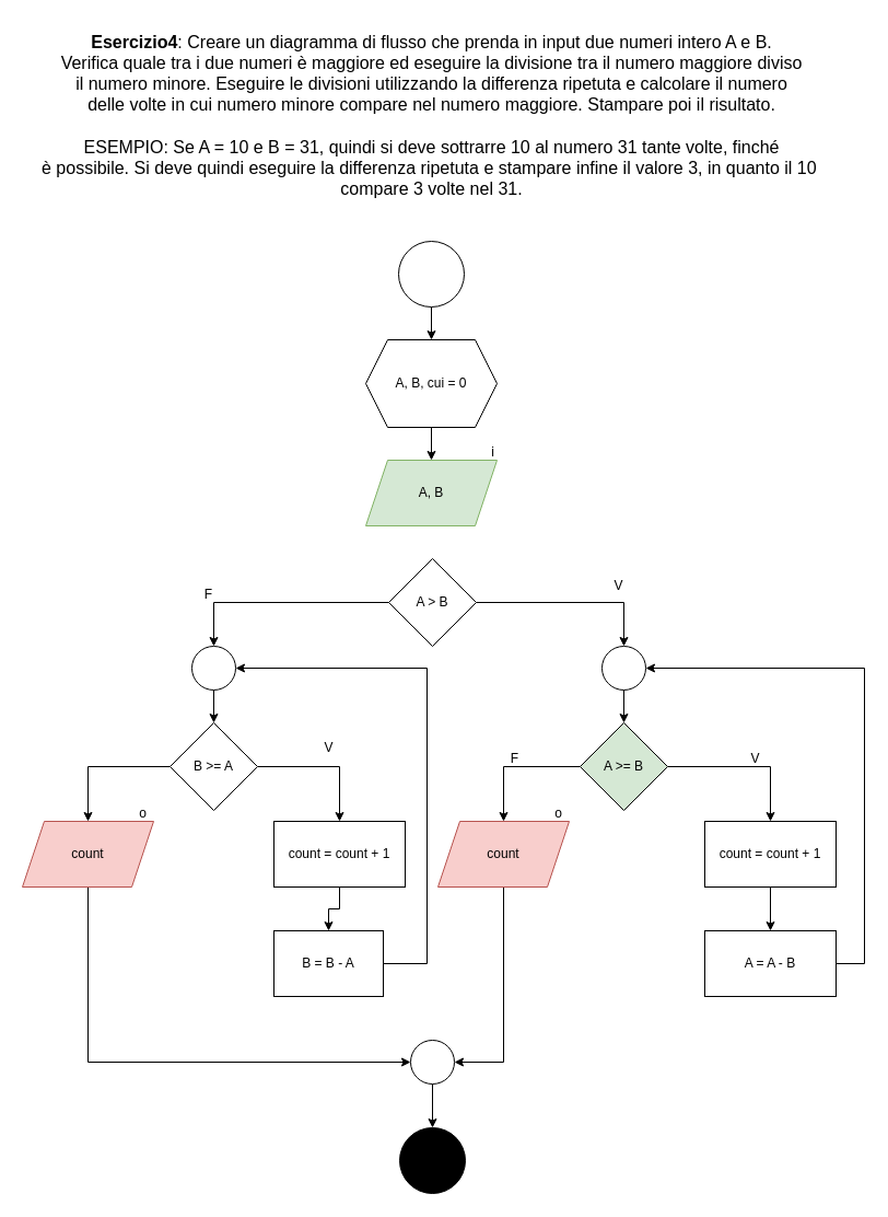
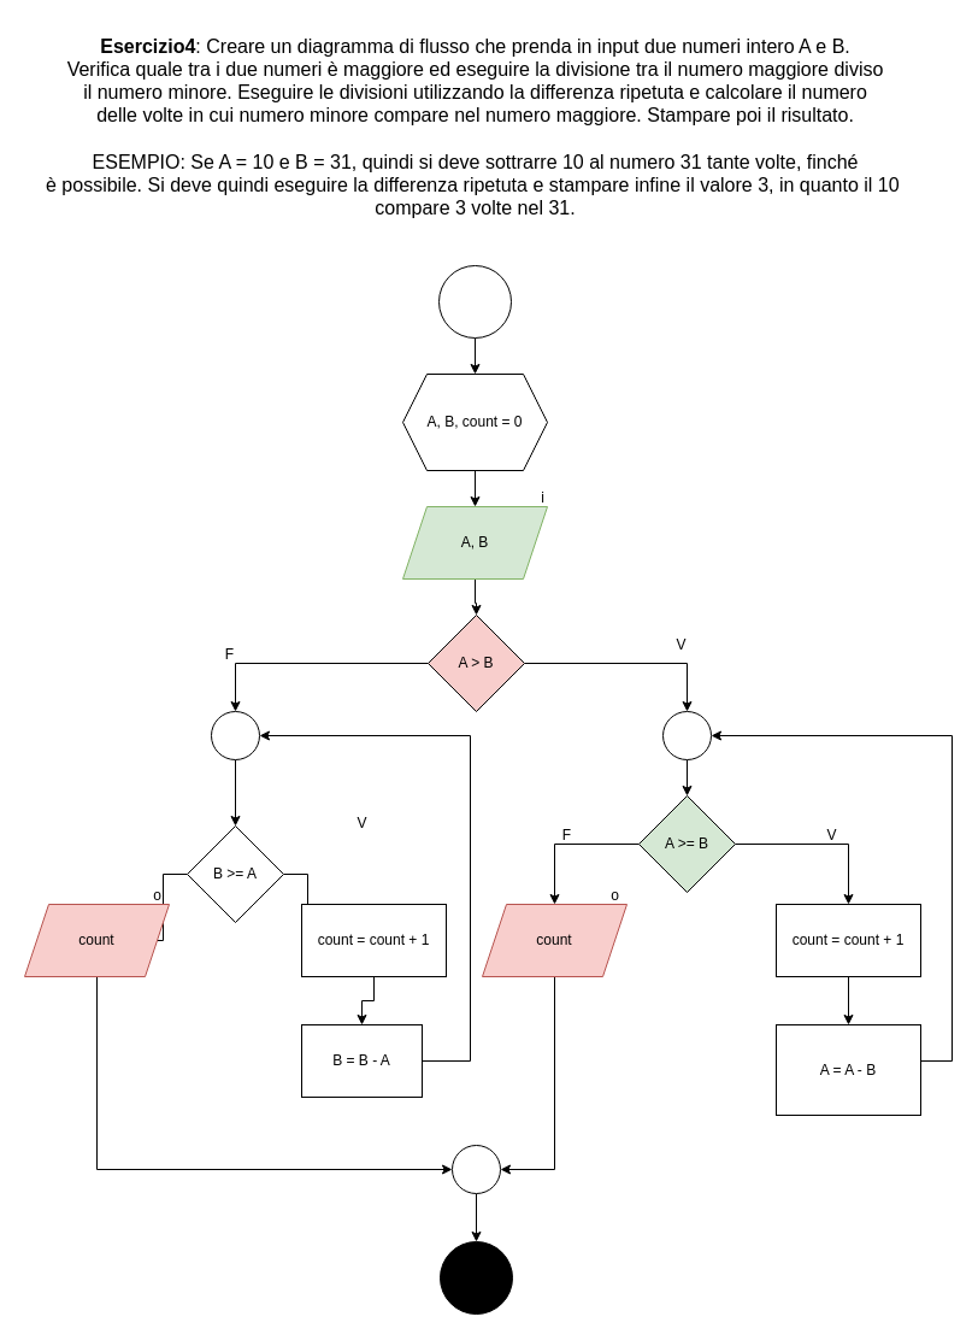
- <mxCell id="6" value="A, B, cui = 0" style="shape=hexagon;perimeter=hexagonPerimeter2;whiteSpace=wrap;html=1;fixedSize=1;" vertex="1" parent="1"><mxGeometry x="334" y="310" width="120" height="80" as="geometry" /></mxCell>
+ <mxCell id="6" value="A, B, count = 0" style="shape=hexagon;perimeter=hexagonPerimeter2;whiteSpace=wrap;html=1;fixedSize=1;" vertex="1" parent="1"><mxGeometry x="334" y="310" width="120" height="80" as="geometry" /></mxCell>
+ <mxCell id="7" value="" style="edgeStyle=orthogonalEdgeStyle;rounded=0;orthogonalLoop=1;jettySize=auto;html=1;" edge="1" parent="1" source="8" target="12"><mxGeometry relative="1" as="geometry" /></mxCell>
- <mxCell id="12" value="A &amp;gt; B" style="rhombus;whiteSpace=wrap;html=1;" vertex="1" parent="1"><mxGeometry x="355" y="510" width="80" height="80" as="geometry" /></mxCell>
+ <mxCell id="12" value="A &amp;gt; B" style="rhombus;whiteSpace=wrap;html=1;fillColor=#f8cecc;" vertex="1" parent="1"><mxGeometry x="355" y="510" width="80" height="80" as="geometry" /></mxCell>
- <mxCell id="33" value="B &amp;gt;= A" style="rhombus;whiteSpace=wrap;html=1;" vertex="1" parent="1"><mxGeometry x="155" y="660" width="80" height="80" as="geometry" /></mxCell>
+ <mxCell id="33" value="B &amp;gt;= A" style="rhombus;whiteSpace=wrap;html=1;" vertex="1" parent="1"><mxGeometry x="155" y="685" width="80" height="80" as="geometry" /></mxCell>
- <mxCell id="22" value="A = A - B" style="whiteSpace=wrap;html=1;" vertex="1" parent="1"><mxGeometry x="644" y="850" width="120" height="60" as="geometry" /></mxCell>
+ <mxCell id="22" value="A = A - B" style="whiteSpace=wrap;html=1;" vertex="1" parent="1"><mxGeometry x="644" y="850" width="120" height="75" as="geometry" /></mxCell>
